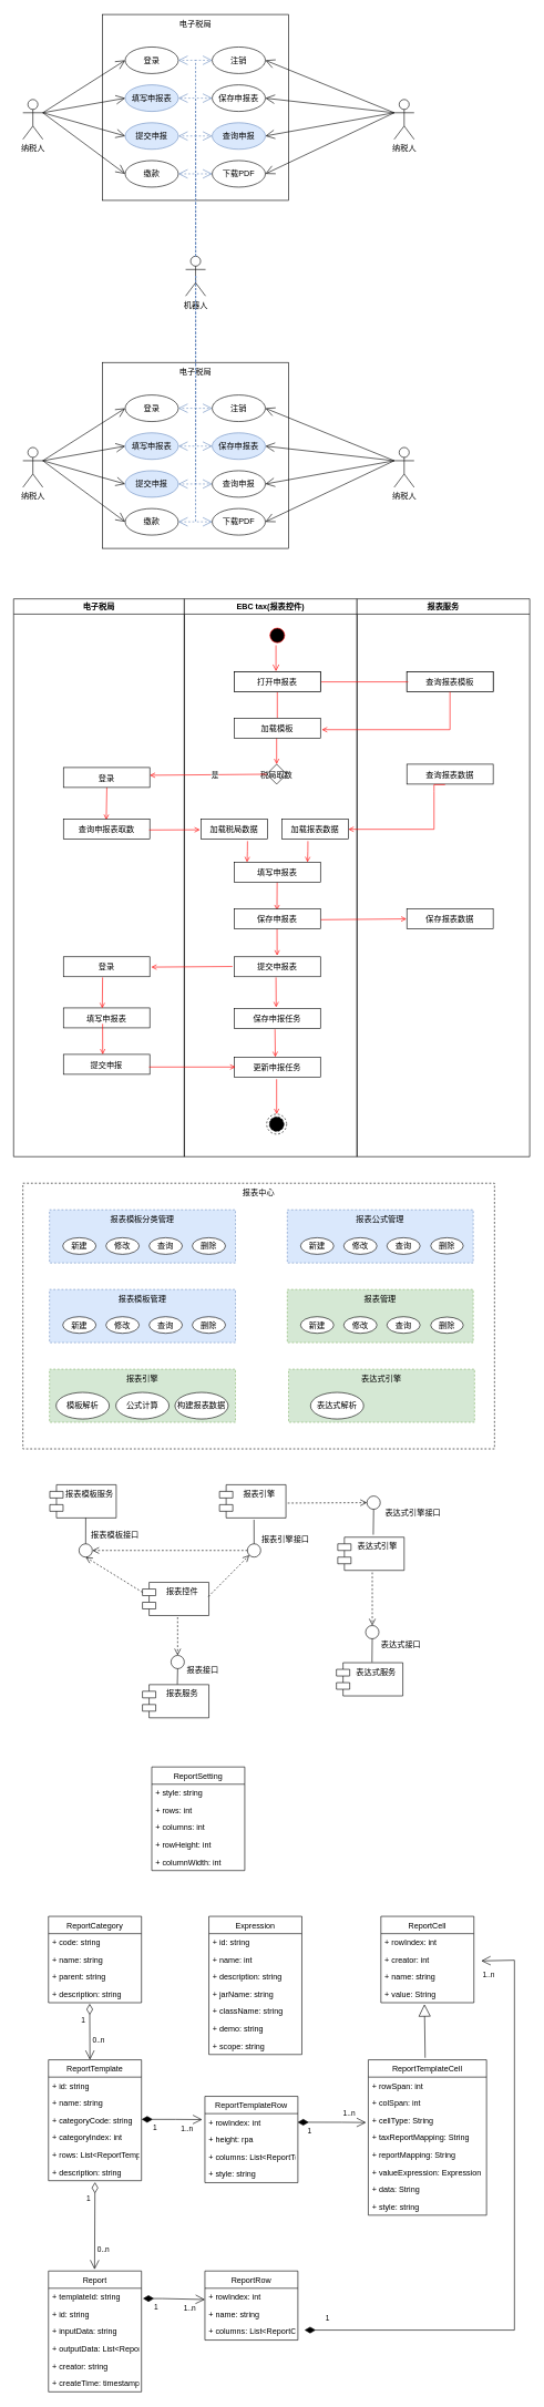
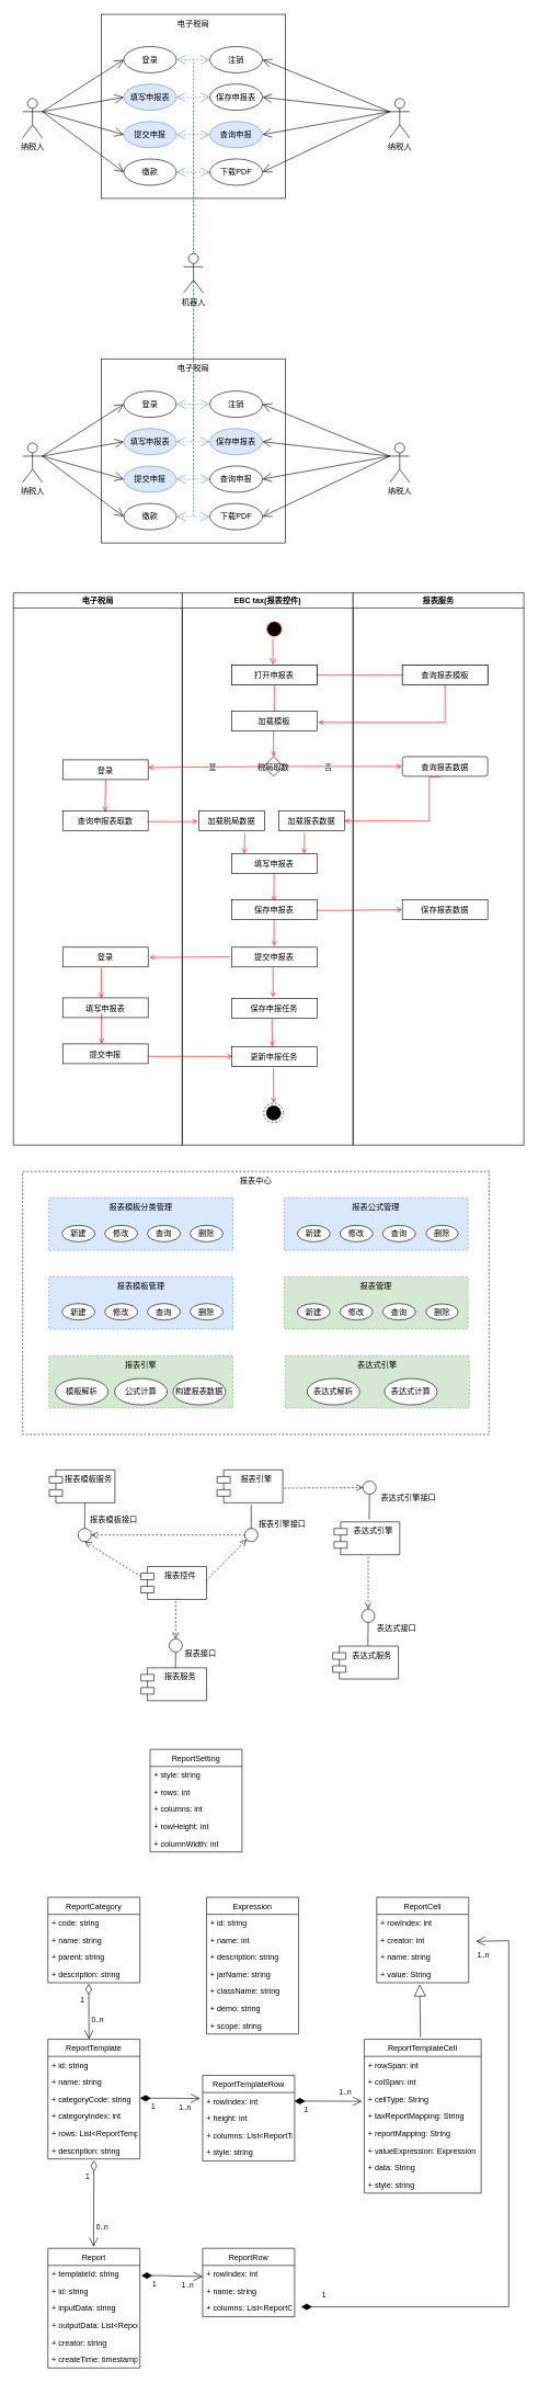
+ <mxCell id="104" value="" style="endArrow=open;strokeColor=#FF0000;endFill=1;rounded=0;edgeStyle=orthogonalEdgeStyle;exitX=1;exitY=0.5;exitDx=0;exitDy=0;entryX=-0.008;entryY=0.5;entryDx=0;entryDy=0;entryPerimeter=0;" edge="1" parent="1" source="80" target="94"><mxGeometry relative="1" as="geometry"><mxPoint x="474" y="1260" as="targetPoint" /><mxPoint x="508" y="1164" as="sourcePoint" /><Array as="points" /></mxGeometry></mxCell>
+ <mxCell id="105" value="否" style="edgeLabel;html=1;align=center;verticalAlign=middle;resizable=0;points=[];" vertex="1" connectable="0" parent="104"><mxGeometry x="-0.417" y="-2" relative="1" as="geometry"><mxPoint x="15" y="-2" as="offset" /></mxGeometry></mxCell>
- <mxCell id="94" value="查询报表数据" style="" vertex="1" parent="90"><mxGeometry x="75" y="249" width="130" height="30" as="geometry" /></mxCell>
+ <mxCell id="94" value="查询报表数据" style="rounded=1;" vertex="1" parent="90"><mxGeometry x="75" y="249" width="130" height="30" as="geometry" /></mxCell>
+ <mxCell id="160" value="表达式计算" style="ellipse;whiteSpace=wrap;html=1;aspect=fixed;" vertex="1" parent="1"><mxGeometry x="585" y="2095" width="80" height="40" as="geometry" /></mxCell>
- <mxCell id="181" value="+ height: rpa" style="text;strokeColor=none;fillColor=none;align=left;verticalAlign=top;spacingLeft=4;spacingRight=4;overflow=hidden;rotatable=0;points=[[0,0.5],[1,0.5]];portConstraint=eastwest;" vertex="1" parent="179"><mxGeometry y="52" width="140" height="26" as="geometry" /></mxCell>
+ <mxCell id="181" value="+ height: int" style="text;strokeColor=none;fillColor=none;align=left;verticalAlign=top;spacingLeft=4;spacingRight=4;overflow=hidden;rotatable=0;points=[[0,0.5],[1,0.5]];portConstraint=eastwest;" vertex="1" parent="179"><mxGeometry y="52" width="140" height="26" as="geometry" /></mxCell>
